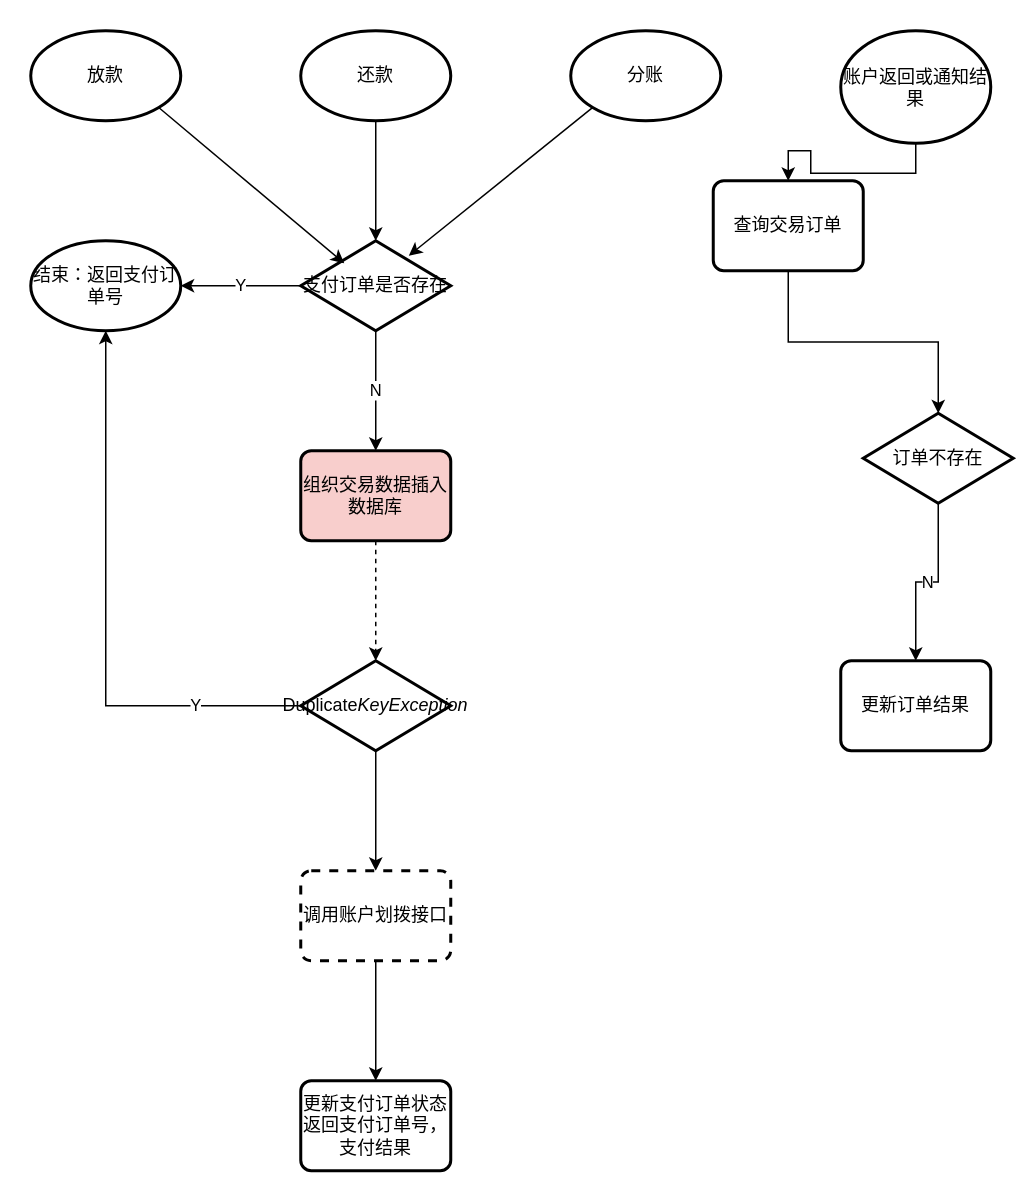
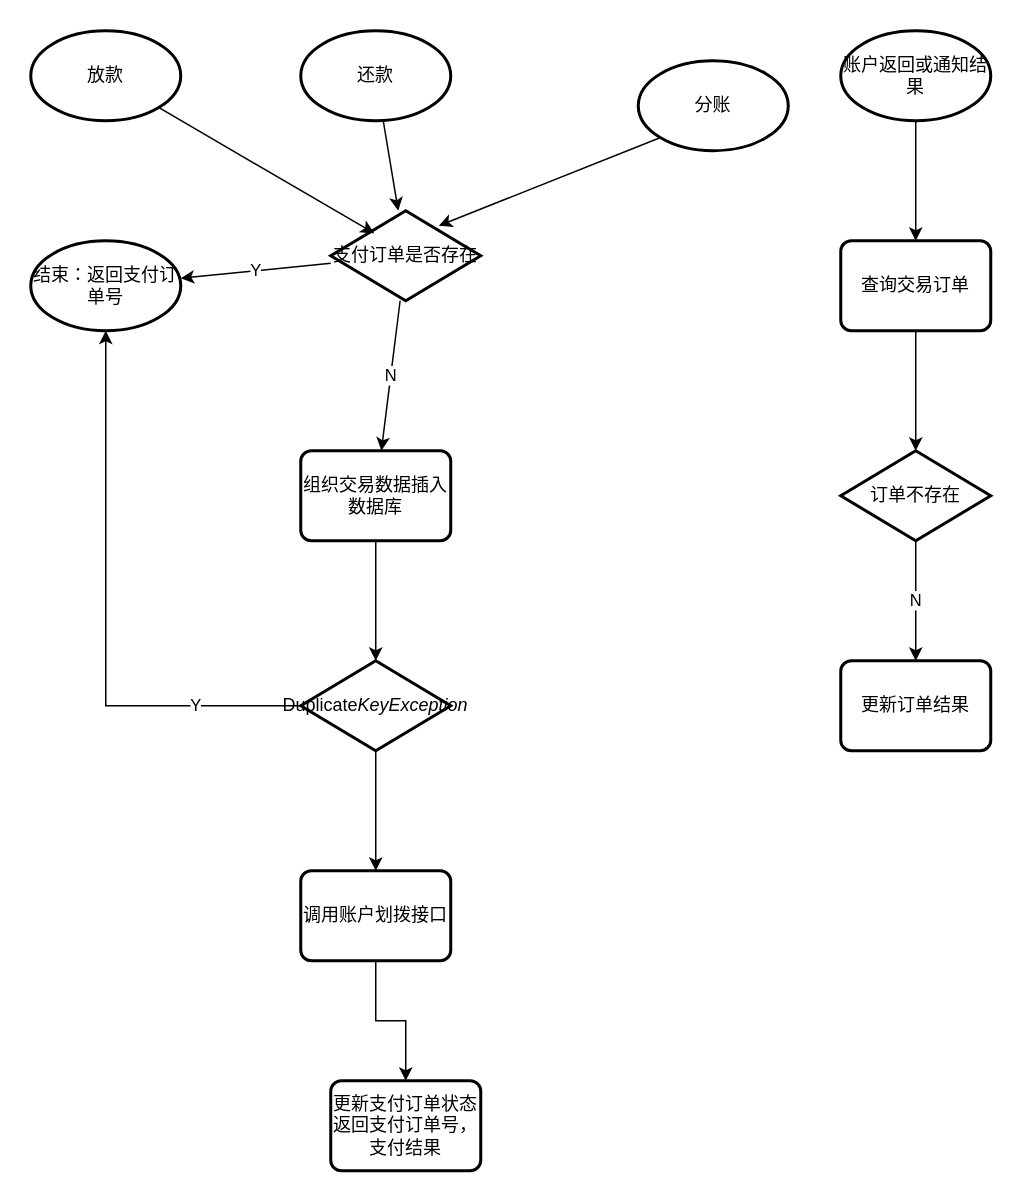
- <mxCell id="19" value="分账" style="strokeWidth=2;html=1;shape=mxgraph.flowchart.start_1;whiteSpace=wrap;" vertex="1" parent="1"><mxGeometry x="380" y="20" width="100" height="60" as="geometry" /></mxCell>
+ <mxCell id="19" value="分账" style="strokeWidth=2;html=1;shape=mxgraph.flowchart.start_1;whiteSpace=wrap;" vertex="1" parent="1"><mxGeometry x="425" y="40" width="100" height="60" as="geometry" /></mxCell>
- <mxCell id="21" value="账户返回或通知结果" style="strokeWidth=2;html=1;shape=mxgraph.flowchart.start_1;whiteSpace=wrap;" vertex="1" parent="1"><mxGeometry x="560" y="20" width="100" height="75" as="geometry" /></mxCell>
+ <mxCell id="21" value="账户返回或通知结果" style="strokeWidth=2;html=1;shape=mxgraph.flowchart.start_1;whiteSpace=wrap;" vertex="1" parent="1"><mxGeometry x="560" y="20" width="100" height="60" as="geometry" /></mxCell>
- <mxCell id="23" value="查询交易订单" style="rounded=1;whiteSpace=wrap;html=1;absoluteArcSize=1;arcSize=14;strokeWidth=2;fontFamily=Helvetica;fontSize=12;fontColor=#000000;align=center;strokeColor=#000000;fillColor=#ffffff;" vertex="1" parent="1"><mxGeometry x="475" y="120" width="100" height="60" as="geometry" /></mxCell>
+ <mxCell id="23" value="查询交易订单" style="rounded=1;whiteSpace=wrap;html=1;absoluteArcSize=1;arcSize=14;strokeWidth=2;fontFamily=Helvetica;fontSize=12;fontColor=#000000;align=center;strokeColor=#000000;fillColor=#ffffff;" vertex="1" parent="1"><mxGeometry x="560" y="160" width="100" height="60" as="geometry" /></mxCell>
- <mxCell id="6" value="支付订单是否存在" style="strokeWidth=2;html=1;shape=mxgraph.flowchart.decision;whiteSpace=wrap;fontFamily=Helvetica;fontSize=12;fontColor=#000000;align=center;strokeColor=#000000;fillColor=#ffffff;" vertex="1" parent="1"><mxGeometry x="200" y="160" width="100" height="60" as="geometry" /></mxCell>
+ <mxCell id="6" value="支付订单是否存在" style="strokeWidth=2;html=1;shape=mxgraph.flowchart.decision;whiteSpace=wrap;fontFamily=Helvetica;fontSize=12;fontColor=#000000;align=center;strokeColor=#000000;fillColor=#ffffff;" vertex="1" parent="1"><mxGeometry x="220" y="140" width="100" height="60" as="geometry" /></mxCell>
- <mxCell id="25" value="订单不存在" style="strokeWidth=2;html=1;shape=mxgraph.flowchart.decision;whiteSpace=wrap;fontFamily=Helvetica;fontSize=12;fontColor=#000000;align=center;strokeColor=#000000;fillColor=#ffffff;" vertex="1" parent="1"><mxGeometry x="575" y="275" width="100" height="60" as="geometry" /></mxCell>
+ <mxCell id="25" value="订单不存在" style="strokeWidth=2;html=1;shape=mxgraph.flowchart.decision;whiteSpace=wrap;fontFamily=Helvetica;fontSize=12;fontColor=#000000;align=center;strokeColor=#000000;fillColor=#ffffff;" vertex="1" parent="1"><mxGeometry x="560" y="300" width="100" height="60" as="geometry" /></mxCell>
- <mxCell id="9" value="组织交易数据插入数据库" style="rounded=1;whiteSpace=wrap;html=1;absoluteArcSize=1;arcSize=14;strokeWidth=2;fontFamily=Helvetica;fontSize=12;fontColor=#000000;align=center;strokeColor=#000000;fillColor=#f8cecc;" vertex="1" parent="1"><mxGeometry x="200" y="300" width="100" height="60" as="geometry" /></mxCell>
+ <mxCell id="9" value="组织交易数据插入数据库" style="rounded=1;whiteSpace=wrap;html=1;absoluteArcSize=1;arcSize=14;strokeWidth=2;fontFamily=Helvetica;fontSize=12;fontColor=#000000;align=center;strokeColor=#000000;fillColor=#ffffff;" vertex="1" parent="1"><mxGeometry x="200" y="300" width="100" height="60" as="geometry" /></mxCell>
- <mxCell id="8" value="" style="edgeStyle=orthogonalEdgeStyle;rounded=0;orthogonalLoop=1;jettySize=auto;html=1;dashed=1;" edge="1" parent="1" source="9" target="12"><mxGeometry relative="1" as="geometry" /></mxCell>
+ <mxCell id="8" value="" style="edgeStyle=orthogonalEdgeStyle;rounded=0;orthogonalLoop=1;jettySize=auto;html=1;" edge="1" parent="1" source="9" target="12"><mxGeometry relative="1" as="geometry" /></mxCell>
- <mxCell id="14" value="调用账户划拨接口" style="rounded=1;whiteSpace=wrap;html=1;absoluteArcSize=1;arcSize=14;strokeWidth=2;fontFamily=Helvetica;fontSize=12;fontColor=#000000;align=center;strokeColor=#000000;fillColor=#ffffff;dashed=1;" vertex="1" parent="1"><mxGeometry x="200" y="580" width="100" height="60" as="geometry" /></mxCell>
+ <mxCell id="14" value="调用账户划拨接口" style="rounded=1;whiteSpace=wrap;html=1;absoluteArcSize=1;arcSize=14;strokeWidth=2;fontFamily=Helvetica;fontSize=12;fontColor=#000000;align=center;strokeColor=#000000;fillColor=#ffffff;" vertex="1" parent="1"><mxGeometry x="200" y="580" width="100" height="60" as="geometry" /></mxCell>
- <mxCell id="15" value="&lt;div&gt;更新支付订单状态&lt;/div&gt;&lt;div&gt;返回支付订单号，支付结果&lt;br&gt;&lt;/div&gt;" style="rounded=1;whiteSpace=wrap;html=1;absoluteArcSize=1;arcSize=14;strokeWidth=2;fontFamily=Helvetica;fontSize=12;fontColor=#000000;align=center;strokeColor=#000000;fillColor=#ffffff;" vertex="1" parent="1"><mxGeometry x="200" y="720" width="100" height="60" as="geometry" /></mxCell>
+ <mxCell id="15" value="&lt;div&gt;更新支付订单状态&lt;/div&gt;&lt;div&gt;返回支付订单号，支付结果&lt;br&gt;&lt;/div&gt;" style="rounded=1;whiteSpace=wrap;html=1;absoluteArcSize=1;arcSize=14;strokeWidth=2;fontFamily=Helvetica;fontSize=12;fontColor=#000000;align=center;strokeColor=#000000;fillColor=#ffffff;" vertex="1" parent="1"><mxGeometry x="220" y="720" width="100" height="60" as="geometry" /></mxCell>
